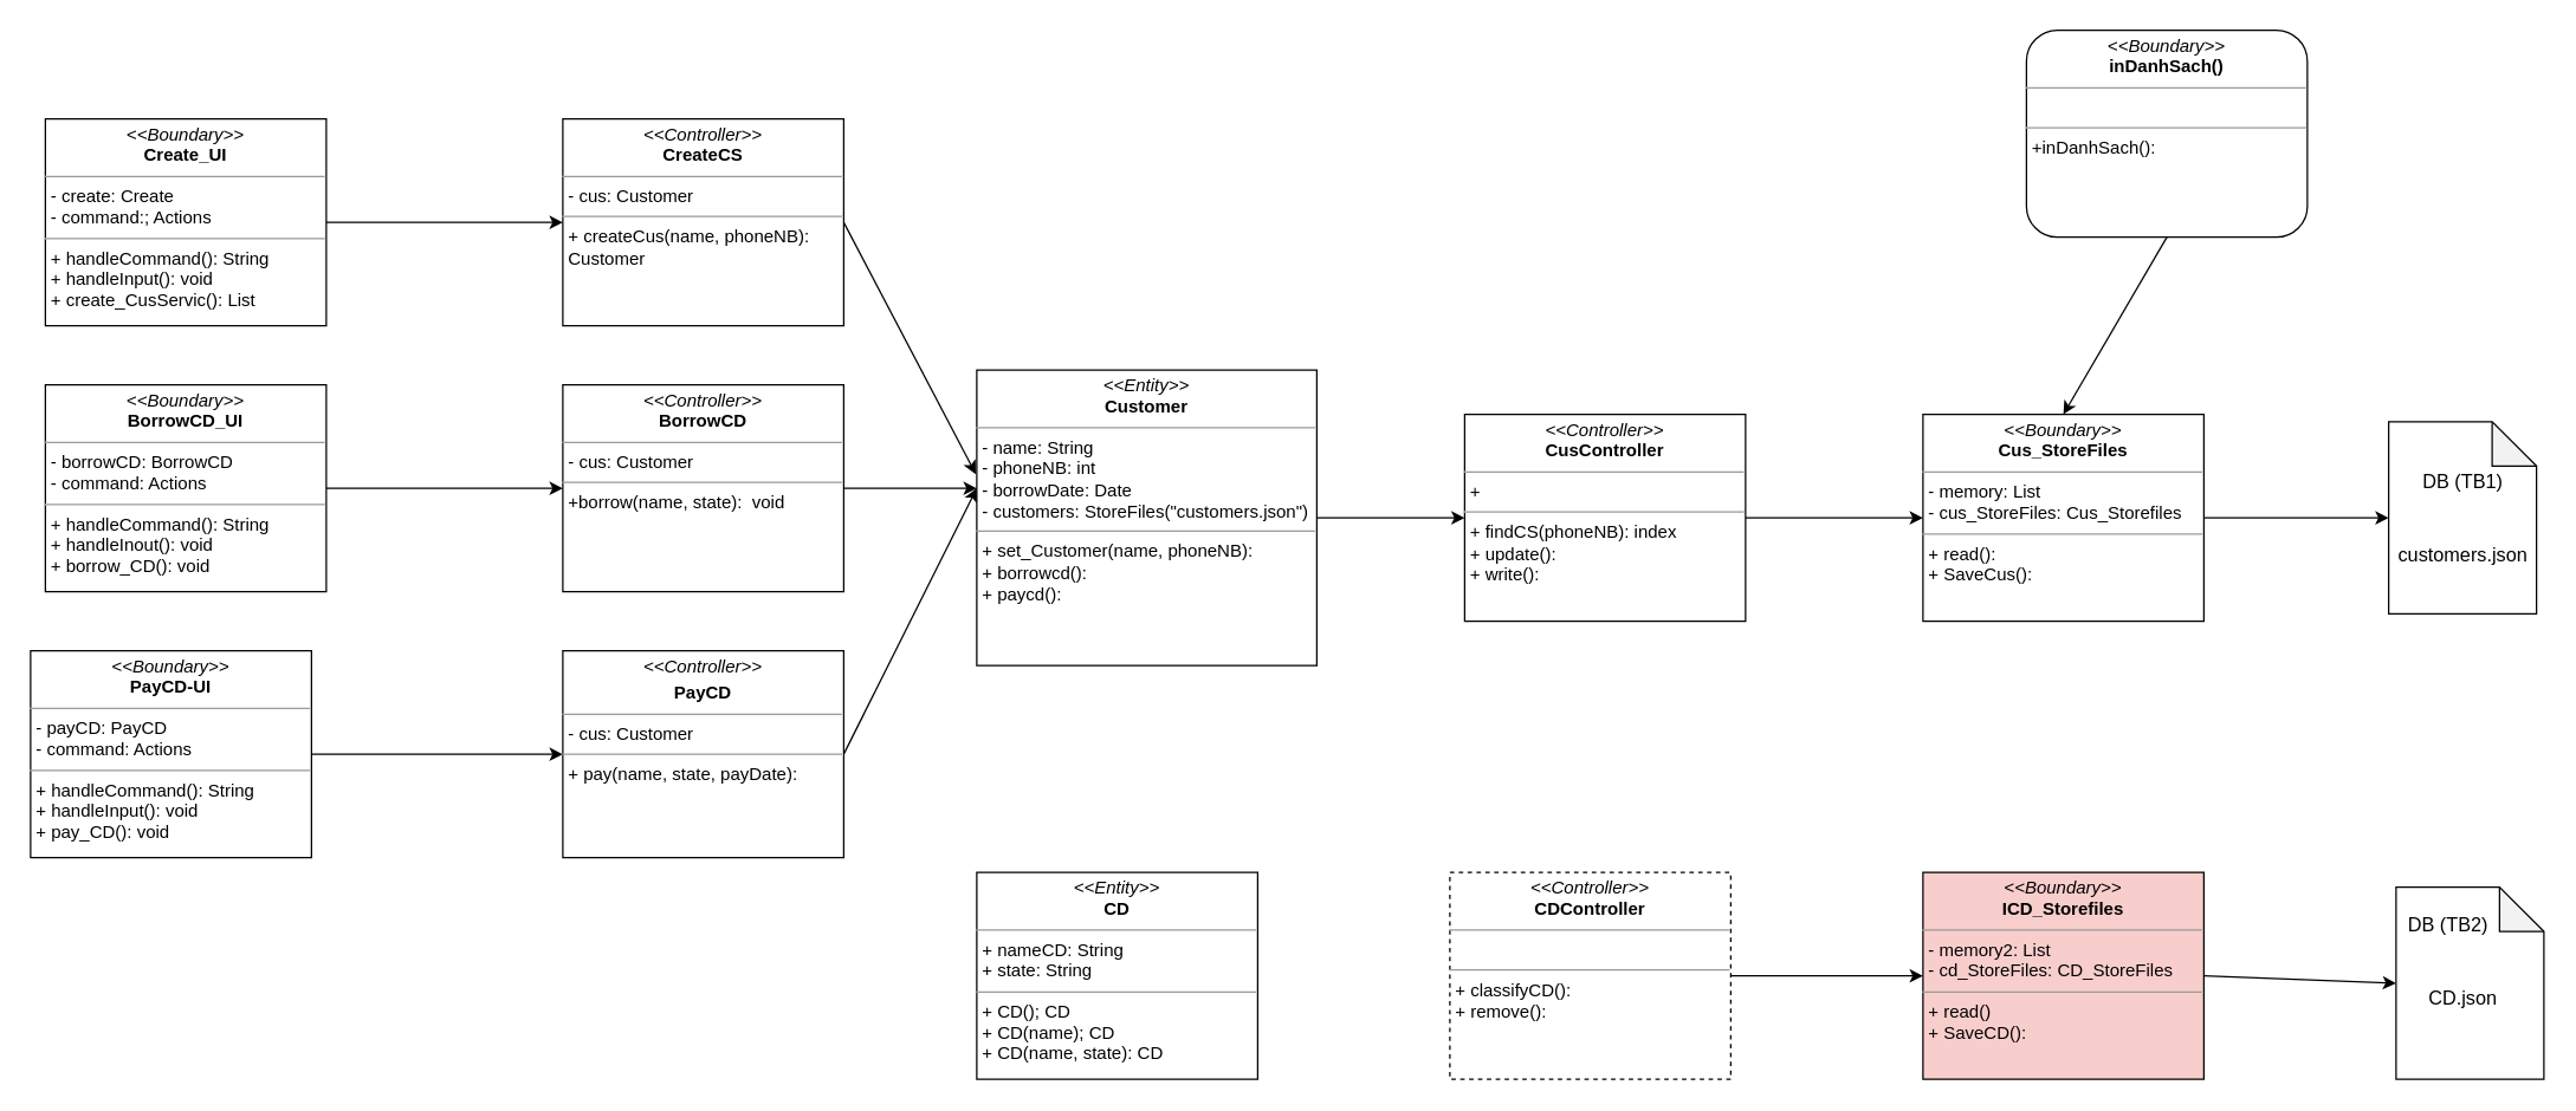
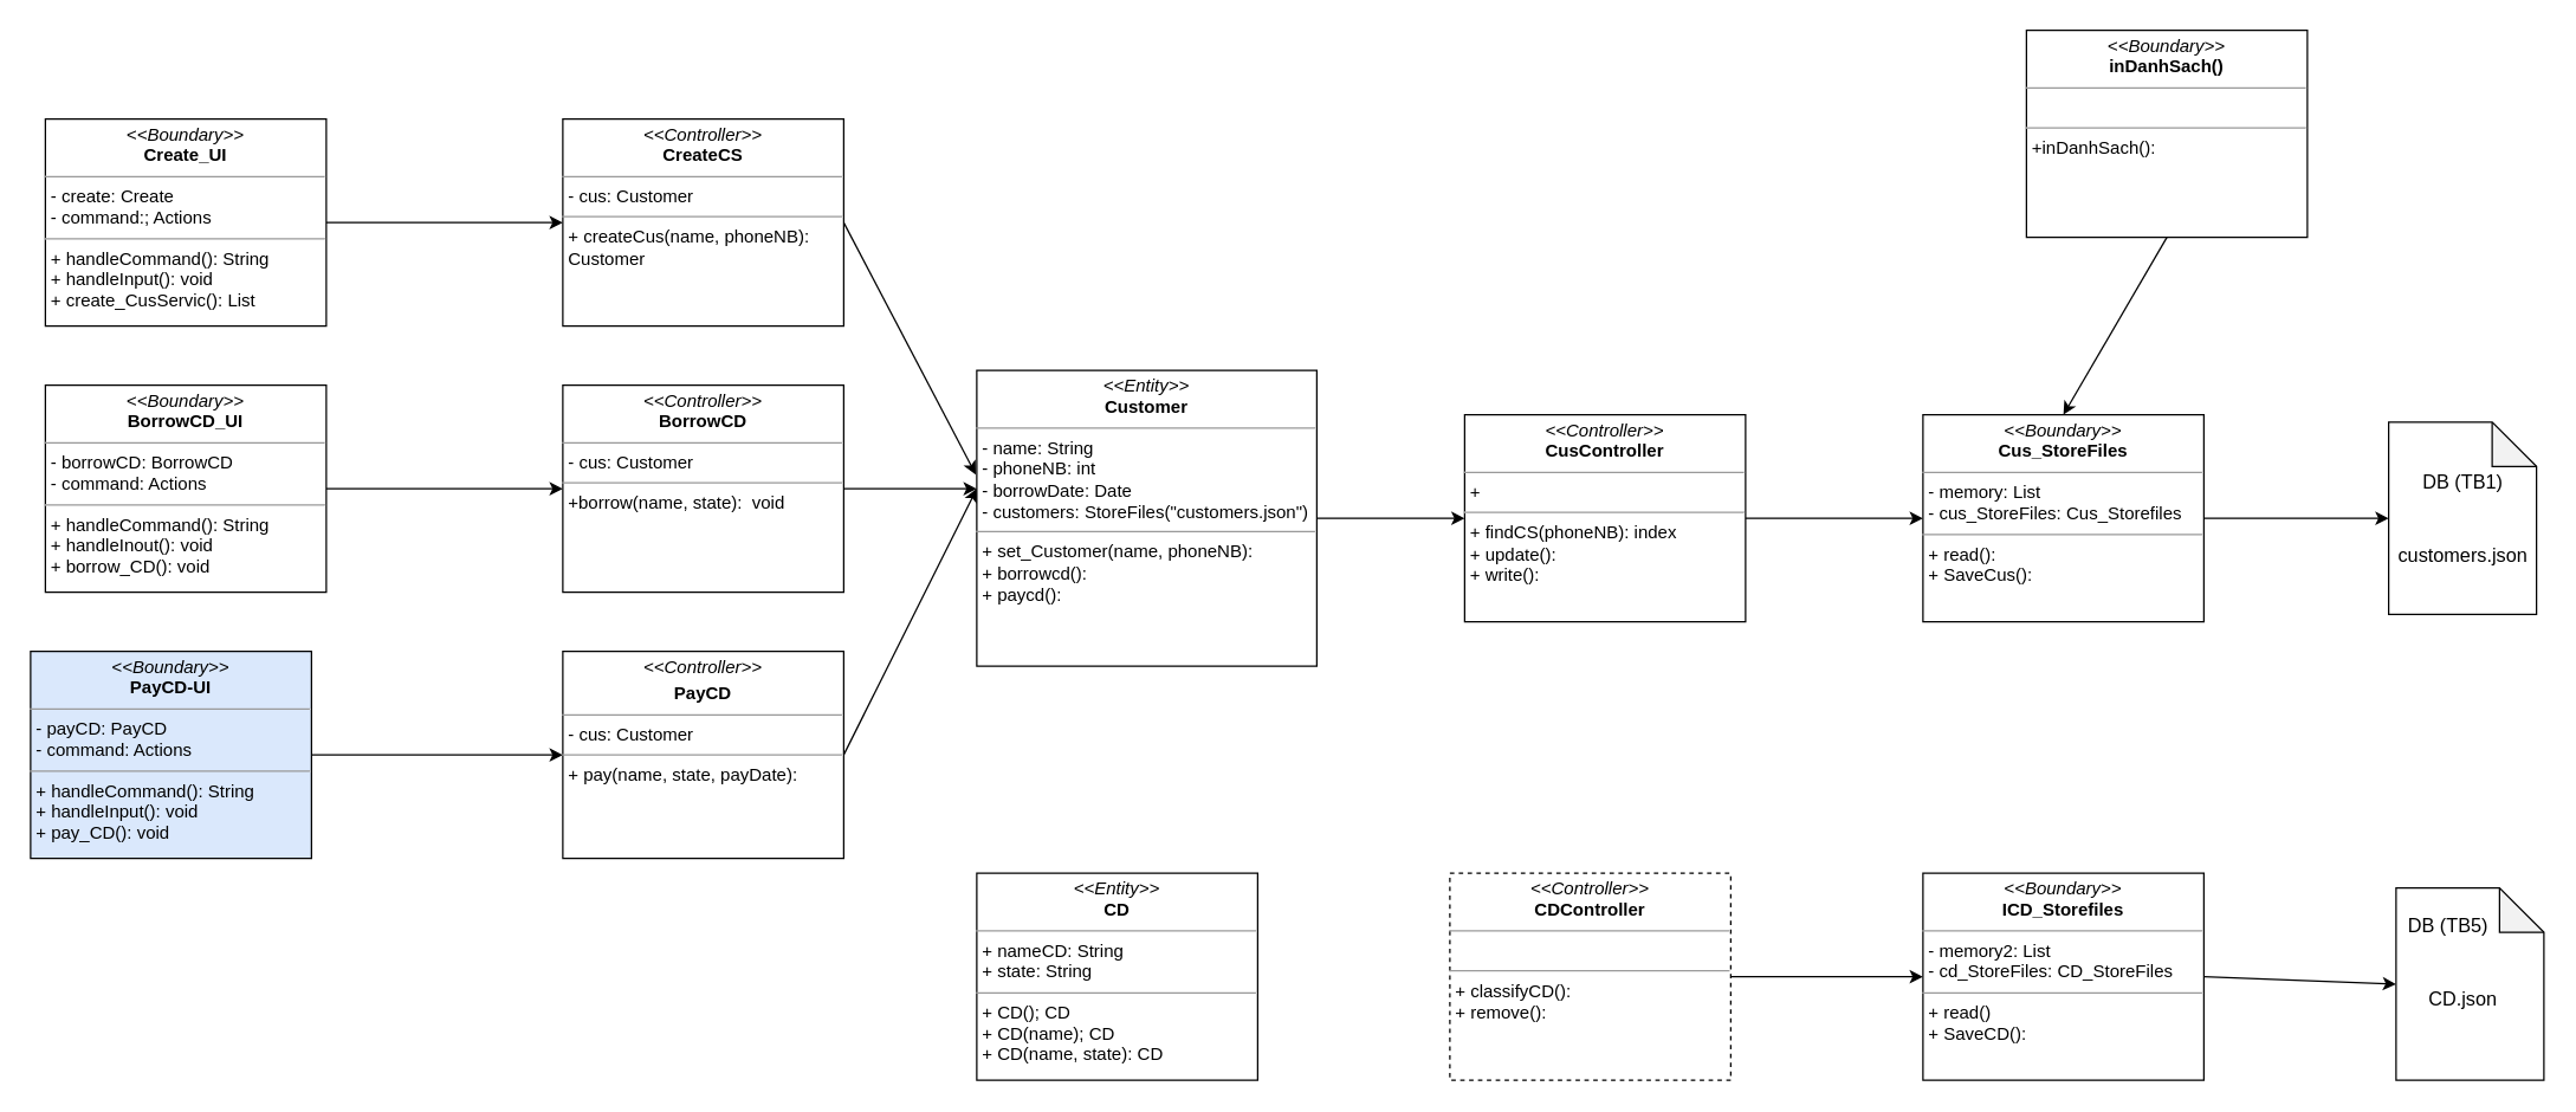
- <mxCell id="32" value="&lt;p style=&quot;margin: 0px ; margin-top: 4px ; text-align: center&quot;&gt;&lt;i&gt;&amp;lt;&amp;lt;Boundary&amp;gt;&amp;gt;&lt;/i&gt;&lt;br&gt;&lt;b&gt;inDanhSach()&lt;/b&gt;&lt;/p&gt;&lt;hr size=&quot;1&quot;&gt;&lt;p style=&quot;margin: 0px ; margin-left: 4px&quot;&gt;&lt;br&gt;&lt;/p&gt;&lt;hr size=&quot;1&quot;&gt;&lt;p style=&quot;margin: 0px ; margin-left: 4px&quot;&gt;+inDanhSach():&amp;nbsp;&lt;/p&gt;" style="verticalAlign=top;align=left;overflow=fill;fontSize=12;fontFamily=Helvetica;html=1;rounded=1;" vertex="1" parent="1"><mxGeometry x="1370" y="20" width="190" height="140" as="geometry" /></mxCell>
+ <mxCell id="32" value="&lt;p style=&quot;margin: 0px ; margin-top: 4px ; text-align: center&quot;&gt;&lt;i&gt;&amp;lt;&amp;lt;Boundary&amp;gt;&amp;gt;&lt;/i&gt;&lt;br&gt;&lt;b&gt;inDanhSach()&lt;/b&gt;&lt;/p&gt;&lt;hr size=&quot;1&quot;&gt;&lt;p style=&quot;margin: 0px ; margin-left: 4px&quot;&gt;&lt;br&gt;&lt;/p&gt;&lt;hr size=&quot;1&quot;&gt;&lt;p style=&quot;margin: 0px ; margin-left: 4px&quot;&gt;+inDanhSach():&amp;nbsp;&lt;/p&gt;" style="verticalAlign=top;align=left;overflow=fill;fontSize=12;fontFamily=Helvetica;html=1;" vertex="1" parent="1"><mxGeometry x="1370" y="20" width="190" height="140" as="geometry" /></mxCell>
- <mxCell id="7" value="&lt;p style=&quot;margin: 0px ; margin-top: 4px ; text-align: center&quot;&gt;&lt;i&gt;&amp;lt;&amp;lt;Boundary&amp;gt;&amp;gt;&lt;/i&gt;&lt;br&gt;&lt;b&gt;PayCD-UI&lt;/b&gt;&lt;/p&gt;&lt;hr size=&quot;1&quot;&gt;&lt;p style=&quot;margin: 0px ; margin-left: 4px&quot;&gt;- payCD: PayCD&lt;/p&gt;&lt;p style=&quot;margin: 0px ; margin-left: 4px&quot;&gt;- command: Actions&lt;/p&gt;&lt;hr size=&quot;1&quot;&gt;&lt;p style=&quot;margin: 0px ; margin-left: 4px&quot;&gt;+ handleCommand(): String&lt;br&gt;+ handleInput(): void&lt;/p&gt;&lt;p style=&quot;margin: 0px ; margin-left: 4px&quot;&gt;+ pay_CD(): void&lt;/p&gt;" style="verticalAlign=top;align=left;overflow=fill;fontSize=12;fontFamily=Helvetica;html=1;" vertex="1" parent="1"><mxGeometry x="20" y="440" width="190" height="140" as="geometry" /></mxCell>
+ <mxCell id="7" value="&lt;p style=&quot;margin: 0px ; margin-top: 4px ; text-align: center&quot;&gt;&lt;i&gt;&amp;lt;&amp;lt;Boundary&amp;gt;&amp;gt;&lt;/i&gt;&lt;br&gt;&lt;b&gt;PayCD-UI&lt;/b&gt;&lt;/p&gt;&lt;hr size=&quot;1&quot;&gt;&lt;p style=&quot;margin: 0px ; margin-left: 4px&quot;&gt;- payCD: PayCD&lt;/p&gt;&lt;p style=&quot;margin: 0px ; margin-left: 4px&quot;&gt;- command: Actions&lt;/p&gt;&lt;hr size=&quot;1&quot;&gt;&lt;p style=&quot;margin: 0px ; margin-left: 4px&quot;&gt;+ handleCommand(): String&lt;br&gt;+ handleInput(): void&lt;/p&gt;&lt;p style=&quot;margin: 0px ; margin-left: 4px&quot;&gt;+ pay_CD(): void&lt;/p&gt;" style="verticalAlign=top;align=left;overflow=fill;fontSize=12;fontFamily=Helvetica;html=1;fillColor=#dae8fc;" vertex="1" parent="1"><mxGeometry x="20" y="440" width="190" height="140" as="geometry" /></mxCell>
- <mxCell id="29" value="DB (TB2)" style="text;html=1;align=center;verticalAlign=middle;resizable=0;points=[];autosize=1;strokeColor=none;fillColor=none;fontSize=13;" vertex="1" parent="1"><mxGeometry x="1620" y="615" width="70" height="20" as="geometry" /></mxCell>
+ <mxCell id="29" value="DB (TB5)" style="text;html=1;align=center;verticalAlign=middle;resizable=0;points=[];autosize=1;strokeColor=none;fillColor=none;fontSize=13;" vertex="1" parent="1"><mxGeometry x="1620" y="615" width="70" height="20" as="geometry" /></mxCell>
- <mxCell id="24" value="&lt;p style=&quot;margin: 0px ; margin-top: 4px ; text-align: center&quot;&gt;&lt;i&gt;&amp;lt;&amp;lt;Boundary&amp;gt;&amp;gt;&lt;/i&gt;&lt;br&gt;&lt;b&gt;ICD_Storefiles&lt;/b&gt;&lt;/p&gt;&lt;hr size=&quot;1&quot;&gt;&lt;p style=&quot;margin: 0px ; margin-left: 4px&quot;&gt;- memory2: List&lt;/p&gt;&lt;p style=&quot;margin: 0px ; margin-left: 4px&quot;&gt;- cd_StoreFiles: CD_StoreFiles&lt;/p&gt;&lt;hr size=&quot;1&quot;&gt;&lt;p style=&quot;margin: 0px ; margin-left: 4px&quot;&gt;+ read()&lt;/p&gt;&lt;p style=&quot;margin: 0px ; margin-left: 4px&quot;&gt;+ SaveCD():&amp;nbsp;&lt;/p&gt;" style="verticalAlign=top;align=left;overflow=fill;fontSize=12;fontFamily=Helvetica;html=1;fillColor=#f8cecc;" vertex="1" parent="1"><mxGeometry x="1300" y="590" width="190" height="140" as="geometry" /></mxCell>
+ <mxCell id="24" value="&lt;p style=&quot;margin: 0px ; margin-top: 4px ; text-align: center&quot;&gt;&lt;i&gt;&amp;lt;&amp;lt;Boundary&amp;gt;&amp;gt;&lt;/i&gt;&lt;br&gt;&lt;b&gt;ICD_Storefiles&lt;/b&gt;&lt;/p&gt;&lt;hr size=&quot;1&quot;&gt;&lt;p style=&quot;margin: 0px ; margin-left: 4px&quot;&gt;- memory2: List&lt;/p&gt;&lt;p style=&quot;margin: 0px ; margin-left: 4px&quot;&gt;- cd_StoreFiles: CD_StoreFiles&lt;/p&gt;&lt;hr size=&quot;1&quot;&gt;&lt;p style=&quot;margin: 0px ; margin-left: 4px&quot;&gt;+ read()&lt;/p&gt;&lt;p style=&quot;margin: 0px ; margin-left: 4px&quot;&gt;+ SaveCD():&amp;nbsp;&lt;/p&gt;" style="verticalAlign=top;align=left;overflow=fill;fontSize=12;fontFamily=Helvetica;html=1;" vertex="1" parent="1"><mxGeometry x="1300" y="590" width="190" height="140" as="geometry" /></mxCell>
